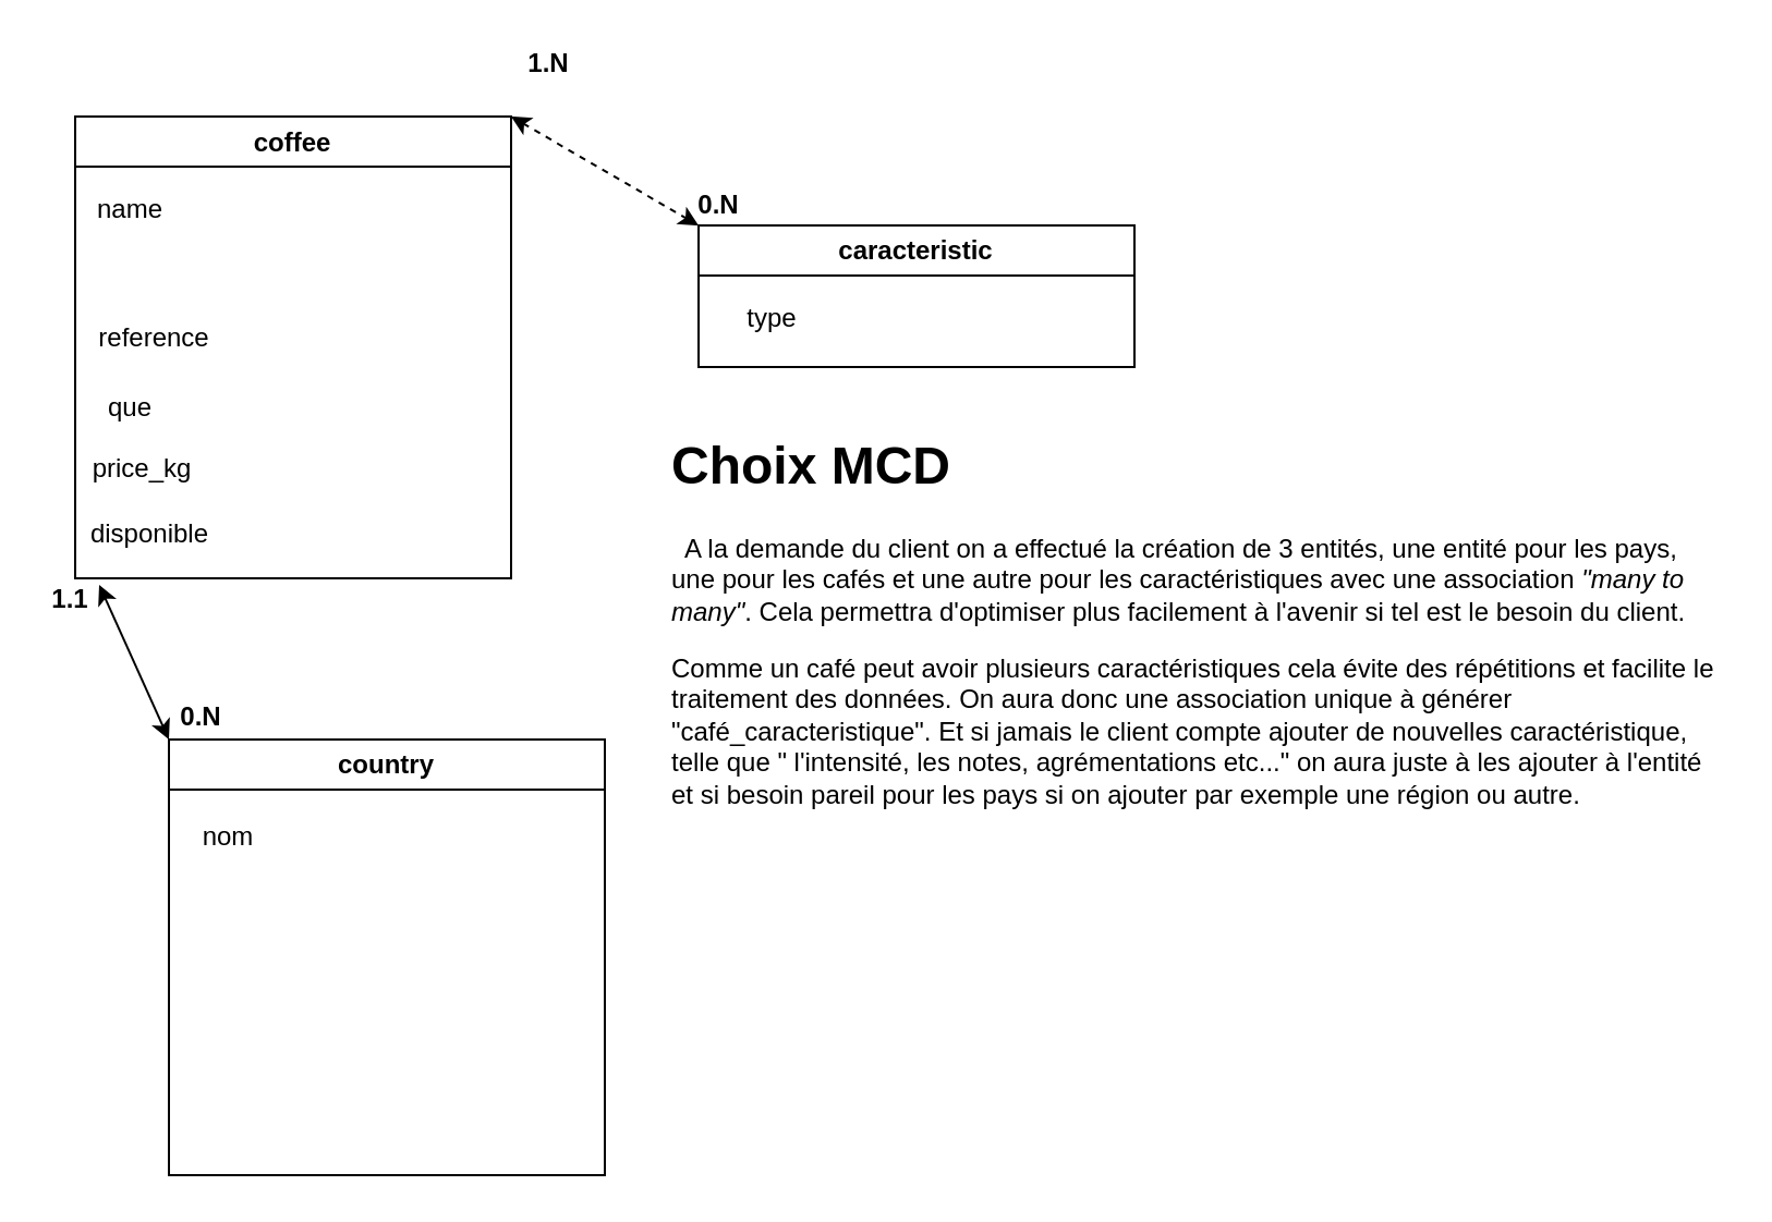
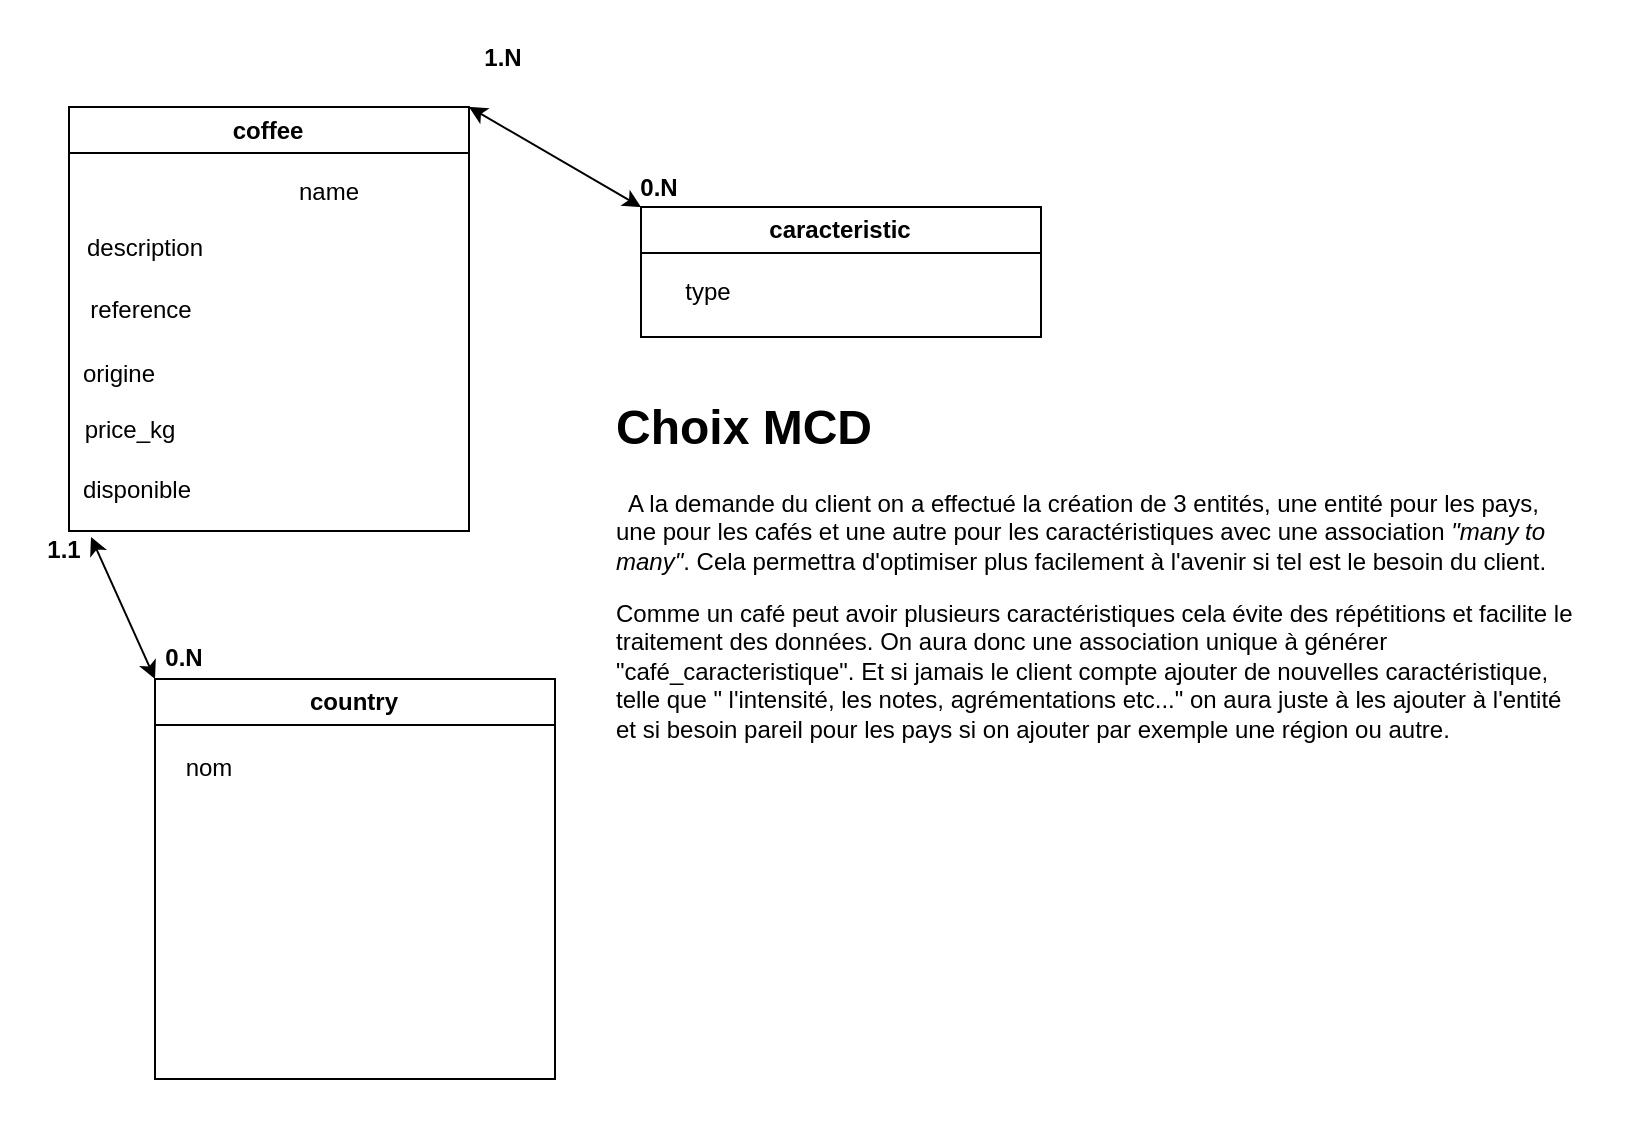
- <mxCell id="11" value="" style="endArrow=classic;startArrow=classic;html=1;exitX=1;exitY=0;exitDx=0;exitDy=0;entryX=0;entryY=0;entryDx=0;entryDy=0;dashed=1;" parent="1" source="2" target="9" edge="1"><mxGeometry width="50" height="50" relative="1" as="geometry"><mxPoint x="331" y="225" as="sourcePoint" /><mxPoint x="381" y="175" as="targetPoint" /></mxGeometry></mxCell>
+ <mxCell id="11" value="" style="endArrow=classic;startArrow=classic;html=1;exitX=1;exitY=0;exitDx=0;exitDy=0;entryX=0;entryY=0;entryDx=0;entryDy=0;" parent="1" source="2" target="9" edge="1"><mxGeometry width="50" height="50" relative="1" as="geometry"><mxPoint x="331" y="225" as="sourcePoint" /><mxPoint x="381" y="175" as="targetPoint" /></mxGeometry></mxCell>
- <mxCell id="3" value="name" style="text;html=1;align=center;verticalAlign=middle;resizable=0;points=[];autosize=1;strokeColor=none;fillColor=none;" parent="2" vertex="1"><mxGeometry x="1" y="30" width="48" height="26" as="geometry" /></mxCell>
+ <mxCell id="3" value="name" style="text;html=1;align=center;verticalAlign=middle;resizable=0;points=[];autosize=1;strokeColor=none;fillColor=none;" parent="2" vertex="1"><mxGeometry x="106" y="30" width="48" height="26" as="geometry" /></mxCell>
+ <mxCell id="4" value="description" style="text;html=1;align=center;verticalAlign=middle;resizable=0;points=[];autosize=1;strokeColor=none;fillColor=none;" parent="2" vertex="1"><mxGeometry y="58" width="76" height="26" as="geometry" /></mxCell>
- <mxCell id="6" value="que" style="text;html=1;align=center;verticalAlign=middle;whiteSpace=wrap;rounded=0;" parent="2" vertex="1"><mxGeometry y="119" width="51" height="30" as="geometry" /></mxCell>
+ <mxCell id="6" value="origine" style="text;html=1;align=center;verticalAlign=middle;whiteSpace=wrap;rounded=0;" parent="2" vertex="1"><mxGeometry y="119" width="51" height="30" as="geometry" /></mxCell>
